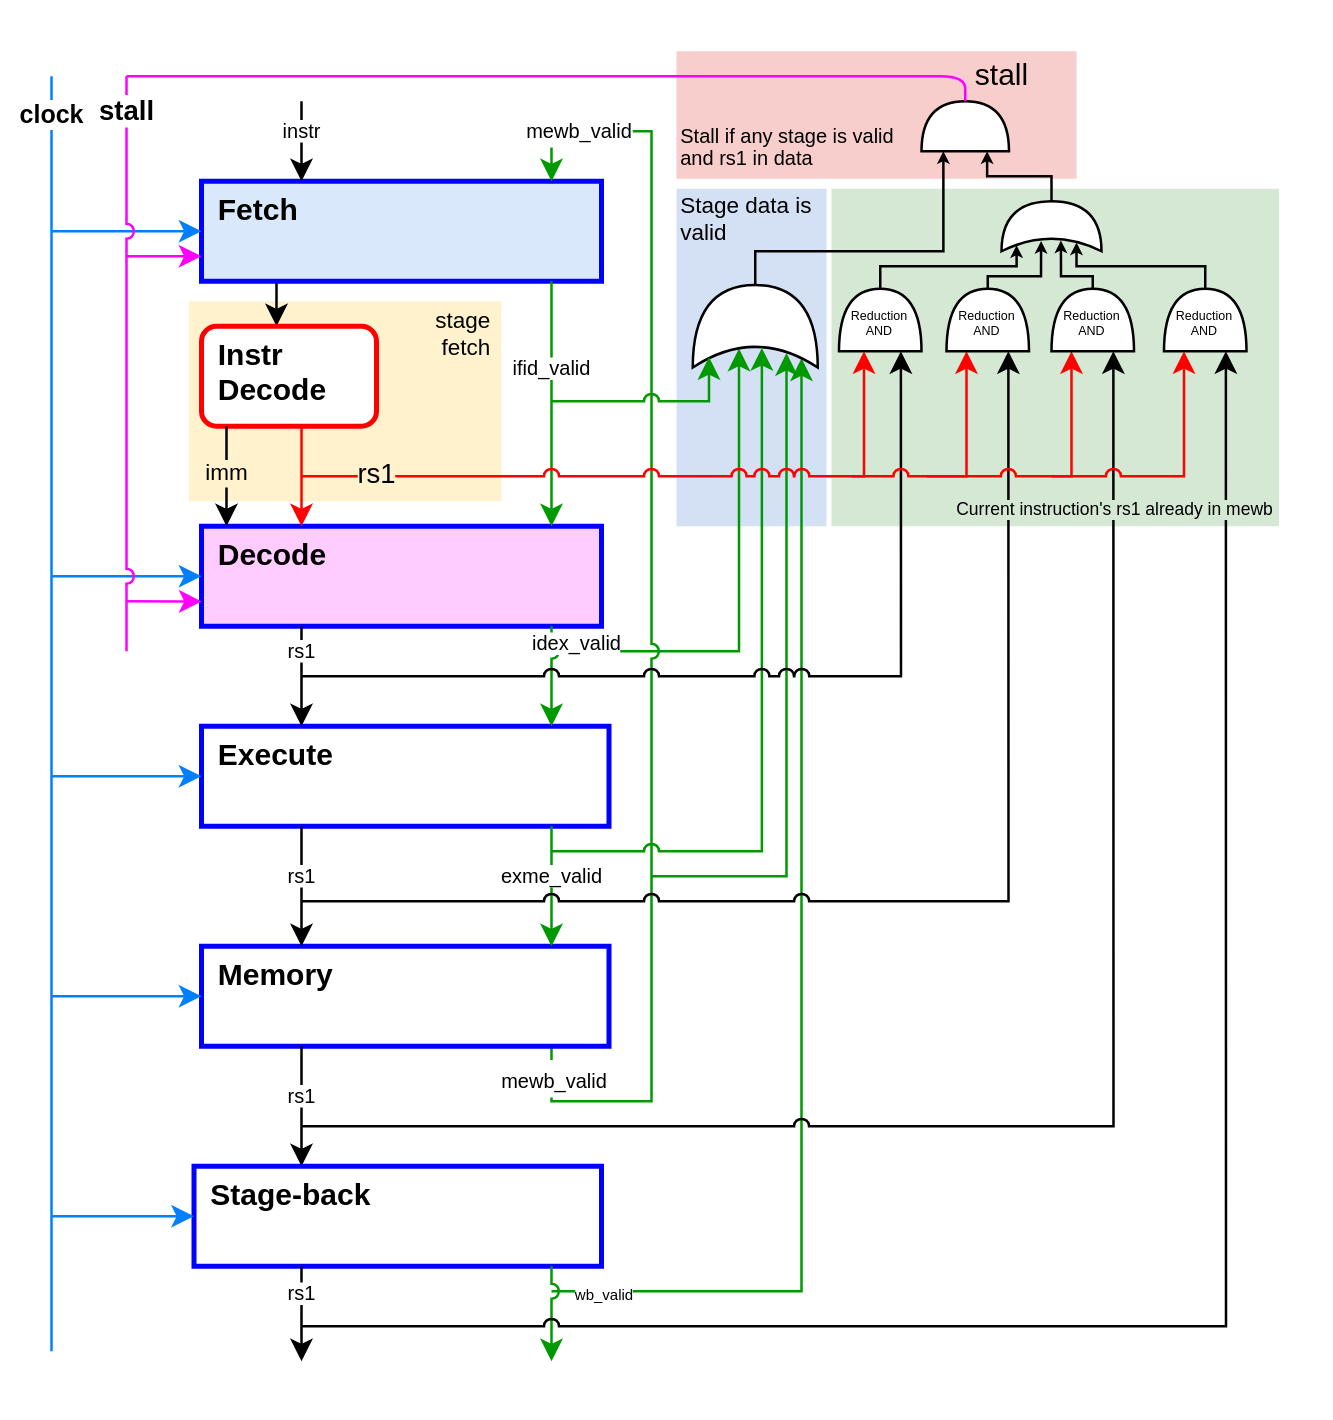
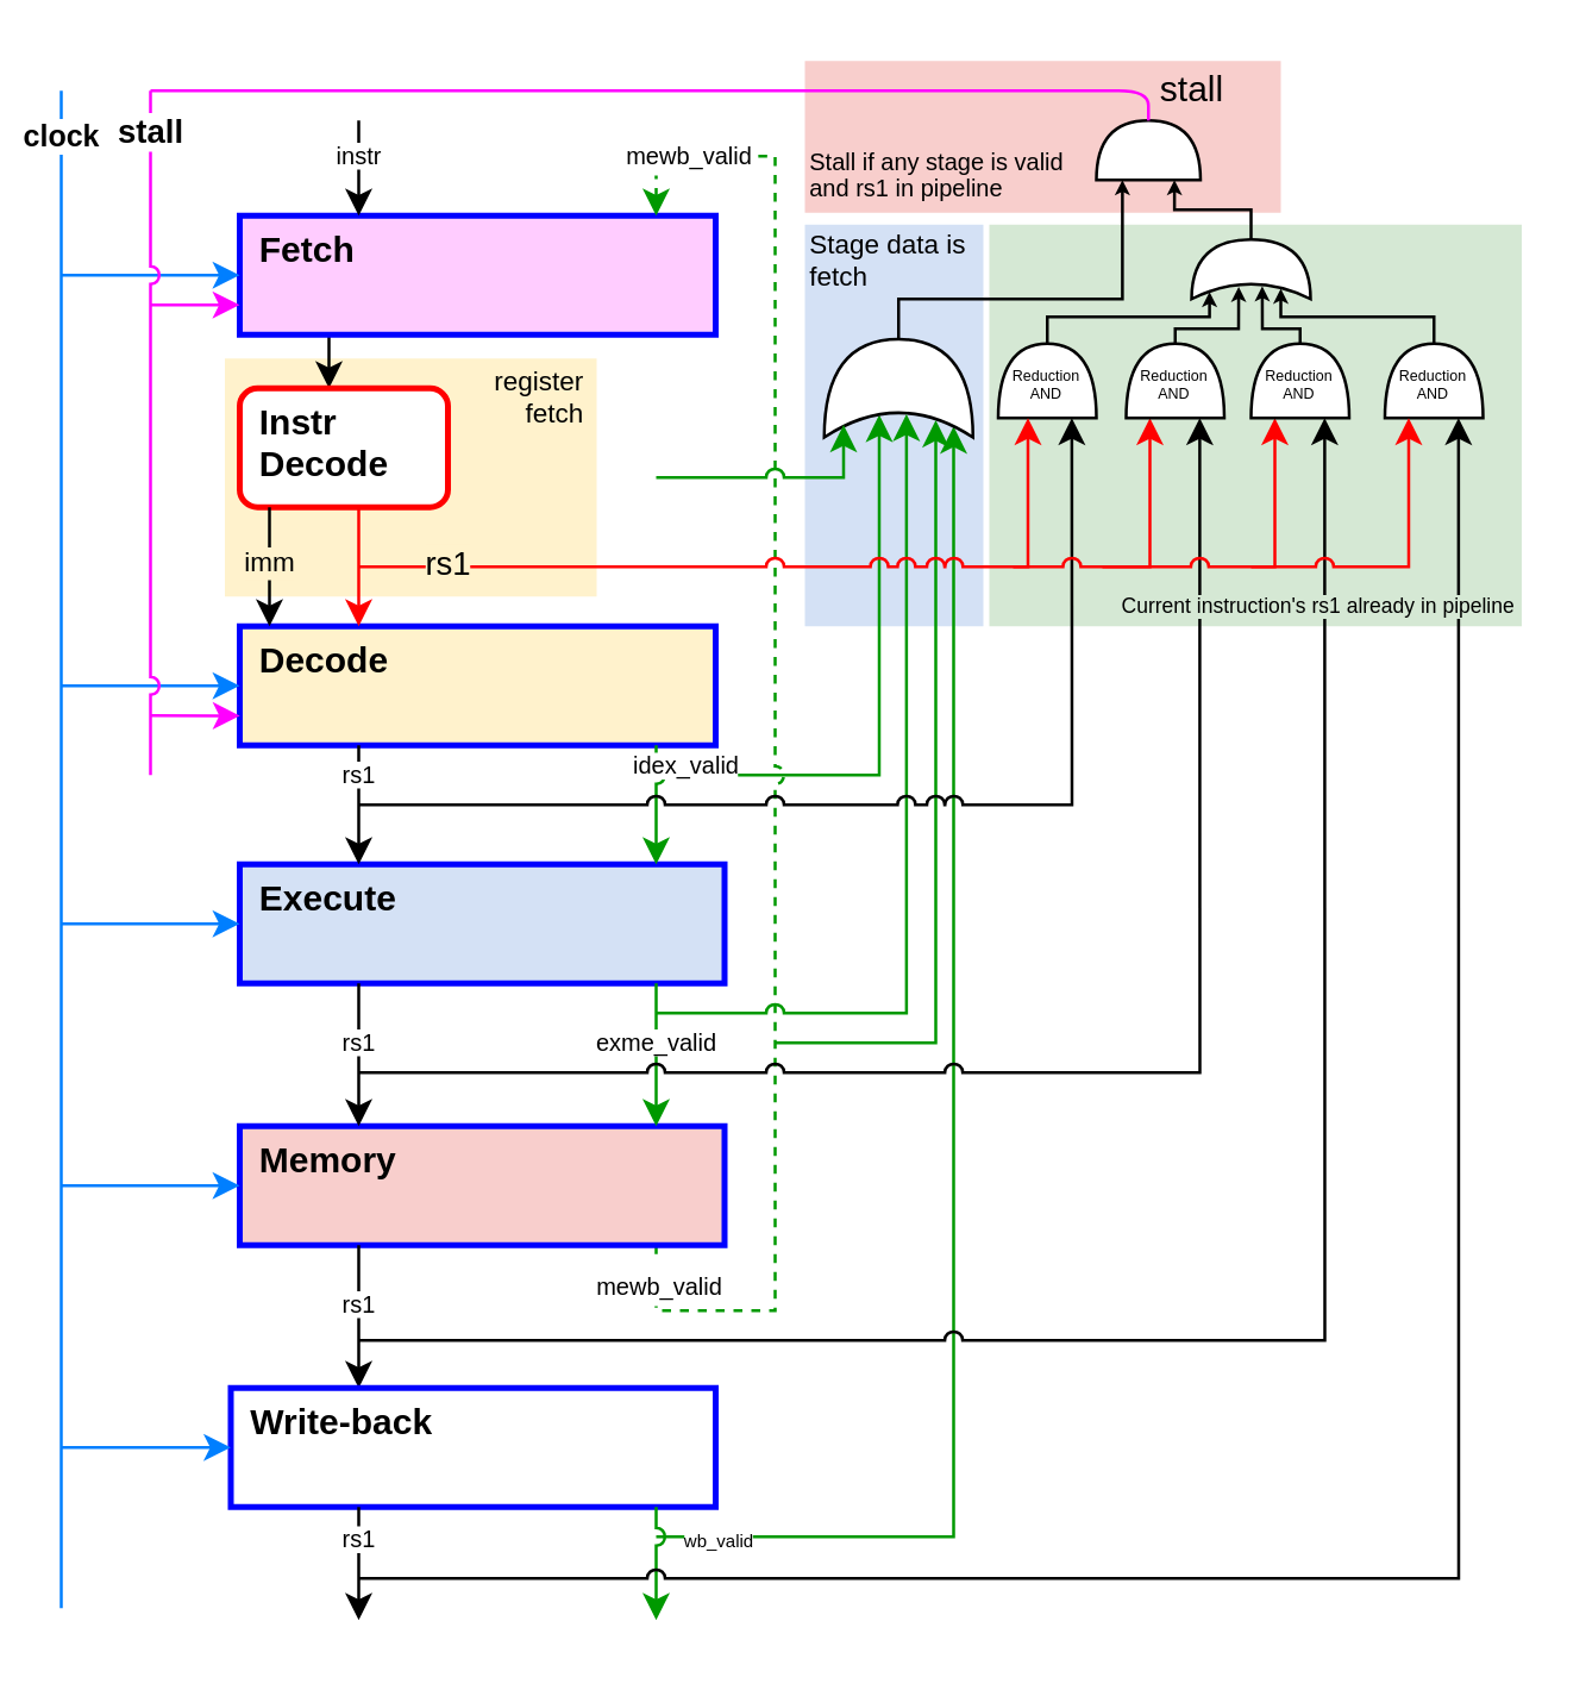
- <mxCell id="4" value="Stall if any stage is valid&lt;br style=&quot;font-size: 8px;&quot;&gt;and rs1 in data&lt;br style=&quot;font-size: 8px;&quot;&gt;" style="rounded=0;whiteSpace=wrap;html=1;labelBackgroundColor=none;fontSize=8;fillColor=#F8CECC;strokeColor=none;align=left;verticalAlign=bottom;" parent="1" vertex="1"><mxGeometry x="270" y="20" width="160" height="51" as="geometry" /></mxCell>
+ <mxCell id="4" value="Stall if any stage is valid&lt;br style=&quot;font-size: 8px;&quot;&gt;and rs1 in pipeline&lt;br style=&quot;font-size: 8px;&quot;&gt;" style="rounded=0;whiteSpace=wrap;html=1;labelBackgroundColor=none;fontSize=8;fillColor=#F8CECC;strokeColor=none;align=left;verticalAlign=bottom;" parent="1" vertex="1"><mxGeometry x="270" y="20" width="160" height="51" as="geometry" /></mxCell>
- <mxCell id="2" value="Stage data is valid" style="rounded=0;whiteSpace=wrap;html=1;labelBackgroundColor=none;fontSize=9;fillColor=#D4E1F5;strokeColor=none;align=left;verticalAlign=top;spacing=2;spacingTop=-5;" parent="1" vertex="1"><mxGeometry x="270" y="75" width="60" height="135" as="geometry" /></mxCell>
+ <mxCell id="2" value="Stage data is fetch" style="rounded=0;whiteSpace=wrap;html=1;labelBackgroundColor=none;fontSize=9;fillColor=#D4E1F5;strokeColor=none;align=left;verticalAlign=top;spacing=2;spacingTop=-5;" parent="1" vertex="1"><mxGeometry x="270" y="75" width="60" height="135" as="geometry" /></mxCell>
- <mxCell id="9" value="Fetch" style="rounded=0;whiteSpace=wrap;html=1;align=left;verticalAlign=top;horizontal=1;spacingLeft=0;spacing=7;spacingBottom=0;spacingTop=-7;fontStyle=1;labelBackgroundColor=none;strokeColor=#0000FF;strokeWidth=2;fillColor=#dae8fc;" parent="1" vertex="1"><mxGeometry x="80" y="72" width="160" height="40" as="geometry" /></mxCell>
+ <mxCell id="9" value="Fetch" style="rounded=0;whiteSpace=wrap;html=1;align=left;verticalAlign=top;horizontal=1;spacingLeft=0;spacing=7;spacingBottom=0;spacingTop=-7;fontStyle=1;labelBackgroundColor=none;strokeColor=#0000FF;strokeWidth=2;fillColor=#FFccFF;" parent="1" vertex="1"><mxGeometry x="80" y="72" width="160" height="40" as="geometry" /></mxCell>
- <mxCell id="5" value="stage&lt;br&gt;fetch&lt;br style=&quot;font-size: 9px&quot;&gt;" style="rounded=0;whiteSpace=wrap;html=1;labelBackgroundColor=none;fontSize=9;fillColor=#FFF2CC;strokeColor=none;align=right;verticalAlign=top;spacingBottom=0;spacingTop=-6;spacing=4;" parent="1" vertex="1"><mxGeometry x="75" y="120" width="125" height="80" as="geometry" /></mxCell>
+ <mxCell id="5" value="register&lt;br&gt;fetch&lt;br style=&quot;font-size: 9px&quot;&gt;" style="rounded=0;whiteSpace=wrap;html=1;labelBackgroundColor=none;fontSize=9;fillColor=#FFF2CC;strokeColor=none;align=right;verticalAlign=top;spacingBottom=0;spacingTop=-6;spacing=4;" parent="1" vertex="1"><mxGeometry x="75" y="120" width="125" height="80" as="geometry" /></mxCell>
- <mxCell id="27" value="ifid_valid" style="edgeStyle=elbowEdgeStyle;rounded=0;jumpStyle=arc;orthogonalLoop=1;jettySize=auto;elbow=vertical;html=1;startArrow=none;startFill=0;endArrow=classic;endFill=1;strokeWidth=1;fontSize=8;spacingTop=-6;strokeColor=#009900;" parent="1" source="9" target="10" edge="1"><mxGeometry x="0.796" y="50" relative="1" as="geometry"><mxPoint x="240" y="292" as="sourcePoint" /><mxPoint x="240" y="330" as="targetPoint" /><Array as="points"><mxPoint x="220" y="200" /><mxPoint x="180" y="140" /><mxPoint x="230" y="190" /><mxPoint x="240" y="240" /><mxPoint x="110" y="320" /><mxPoint x="210" y="372" /><mxPoint x="210" y="377" /></Array><mxPoint x="-50" y="-50" as="offset" /></mxGeometry></mxCell>
- <mxCell id="13" style="edgeStyle=orthogonalEdgeStyle;rounded=0;orthogonalLoop=1;jettySize=auto;html=1;labelBackgroundColor=#ffffff;startArrow=none;startFill=0;strokeColor=#009900;jumpStyle=arc;" parent="1" source="16" target="9" edge="1"><mxGeometry relative="1" as="geometry"><mxPoint x="180" y="72" as="targetPoint" /><Array as="points"><mxPoint x="220" y="440" /><mxPoint x="260" y="440" /><mxPoint x="260" y="52" /><mxPoint x="220" y="52" /><mxPoint x="220" y="72" /></Array></mxGeometry></mxCell>
+ <mxCell id="13" style="edgeStyle=orthogonalEdgeStyle;rounded=0;orthogonalLoop=1;jettySize=auto;html=1;labelBackgroundColor=#ffffff;startArrow=none;startFill=0;strokeColor=#009900;jumpStyle=arc;dashed=1;" parent="1" source="16" target="9" edge="1"><mxGeometry relative="1" as="geometry"><mxPoint x="180" y="72" as="targetPoint" /><Array as="points"><mxPoint x="220" y="440" /><mxPoint x="260" y="440" /><mxPoint x="260" y="52" /><mxPoint x="220" y="52" /><mxPoint x="220" y="72" /></Array></mxGeometry></mxCell>
- <mxCell id="64" value="&lt;span style=&quot;font-size: 7px;&quot;&gt;Current instruction's rs1 already in mewb&lt;/span&gt;" style="text;html=1;strokeColor=none;fillColor=none;align=right;verticalAlign=bottom;whiteSpace=wrap;rounded=0;labelBackgroundColor=#D5E8D4;fontSize=7;fontColor=#000000;" parent="1" vertex="1"><mxGeometry x="340" y="190" width="171" height="20" as="geometry" /></mxCell>
+ <mxCell id="64" value="&lt;span style=&quot;font-size: 7px;&quot;&gt;Current instruction's rs1 already in pipeline&lt;/span&gt;" style="text;html=1;strokeColor=none;fillColor=none;align=right;verticalAlign=bottom;whiteSpace=wrap;rounded=0;labelBackgroundColor=#D5E8D4;fontSize=7;fontColor=#000000;" parent="1" vertex="1"><mxGeometry x="340" y="190" width="171" height="20" as="geometry" /></mxCell>
- <mxCell id="10" value="Decode" style="rounded=0;whiteSpace=wrap;html=1;align=left;verticalAlign=top;horizontal=1;spacingLeft=0;spacing=7;spacingBottom=0;spacingTop=-7;fontStyle=1;labelBackgroundColor=none;strokeColor=#0000FF;strokeWidth=2;fillColor=#FFccFF;" parent="1" vertex="1"><mxGeometry x="80" y="210" width="160" height="40" as="geometry" /></mxCell>
+ <mxCell id="10" value="Decode" style="rounded=0;whiteSpace=wrap;html=1;align=left;verticalAlign=top;horizontal=1;spacingLeft=0;spacing=7;spacingBottom=0;spacingTop=-7;fontStyle=1;labelBackgroundColor=none;strokeColor=#0000FF;strokeWidth=2;fillColor=#fff2cc;" parent="1" vertex="1"><mxGeometry x="80" y="210" width="160" height="40" as="geometry" /></mxCell>
- <mxCell id="12" value="Execute" style="rounded=0;whiteSpace=wrap;html=1;align=left;verticalAlign=top;horizontal=1;spacingLeft=0;spacing=7;spacingBottom=0;spacingTop=-7;fontStyle=1;labelBackgroundColor=none;strokeColor=#0000FF;strokeWidth=2;" parent="1" vertex="1"><mxGeometry x="80" y="290" width="163" height="40" as="geometry" /></mxCell>
+ <mxCell id="12" value="Execute" style="rounded=0;whiteSpace=wrap;html=1;align=left;verticalAlign=top;horizontal=1;spacingLeft=0;spacing=7;spacingBottom=0;spacingTop=-7;fontStyle=1;labelBackgroundColor=none;strokeColor=#0000FF;strokeWidth=2;fillColor=#d4e1f5;" parent="1" vertex="1"><mxGeometry x="80" y="290" width="163" height="40" as="geometry" /></mxCell>
- <mxCell id="16" value="Memory" style="rounded=0;whiteSpace=wrap;html=1;align=left;verticalAlign=top;horizontal=1;spacingLeft=0;spacing=7;spacingBottom=0;spacingTop=-7;fontStyle=1;labelBackgroundColor=none;strokeColor=#0000FF;strokeWidth=2;" parent="1" vertex="1"><mxGeometry x="80" y="378" width="163" height="40" as="geometry" /></mxCell>
+ <mxCell id="16" value="Memory" style="rounded=0;whiteSpace=wrap;html=1;align=left;verticalAlign=top;horizontal=1;spacingLeft=0;spacing=7;spacingBottom=0;spacingTop=-7;fontStyle=1;labelBackgroundColor=none;strokeColor=#0000FF;strokeWidth=2;fillColor=#f8cecc;" parent="1" vertex="1"><mxGeometry x="80" y="378" width="163" height="40" as="geometry" /></mxCell>
- <mxCell id="42" value="Stage-back" style="rounded=0;whiteSpace=wrap;html=1;align=left;verticalAlign=top;horizontal=1;spacingLeft=0;spacing=7;spacingBottom=0;spacingTop=-7;fontStyle=1;labelBackgroundColor=none;strokeColor=#0000FF;strokeWidth=2;" parent="1" vertex="1"><mxGeometry x="77" y="466" width="163" height="40" as="geometry" /></mxCell>
+ <mxCell id="42" value="Write-back" style="rounded=0;whiteSpace=wrap;html=1;align=left;verticalAlign=top;horizontal=1;spacingLeft=0;spacing=7;spacingBottom=0;spacingTop=-7;fontStyle=1;labelBackgroundColor=none;strokeColor=#0000FF;strokeWidth=2;" parent="1" vertex="1"><mxGeometry x="77" y="466" width="163" height="40" as="geometry" /></mxCell>
